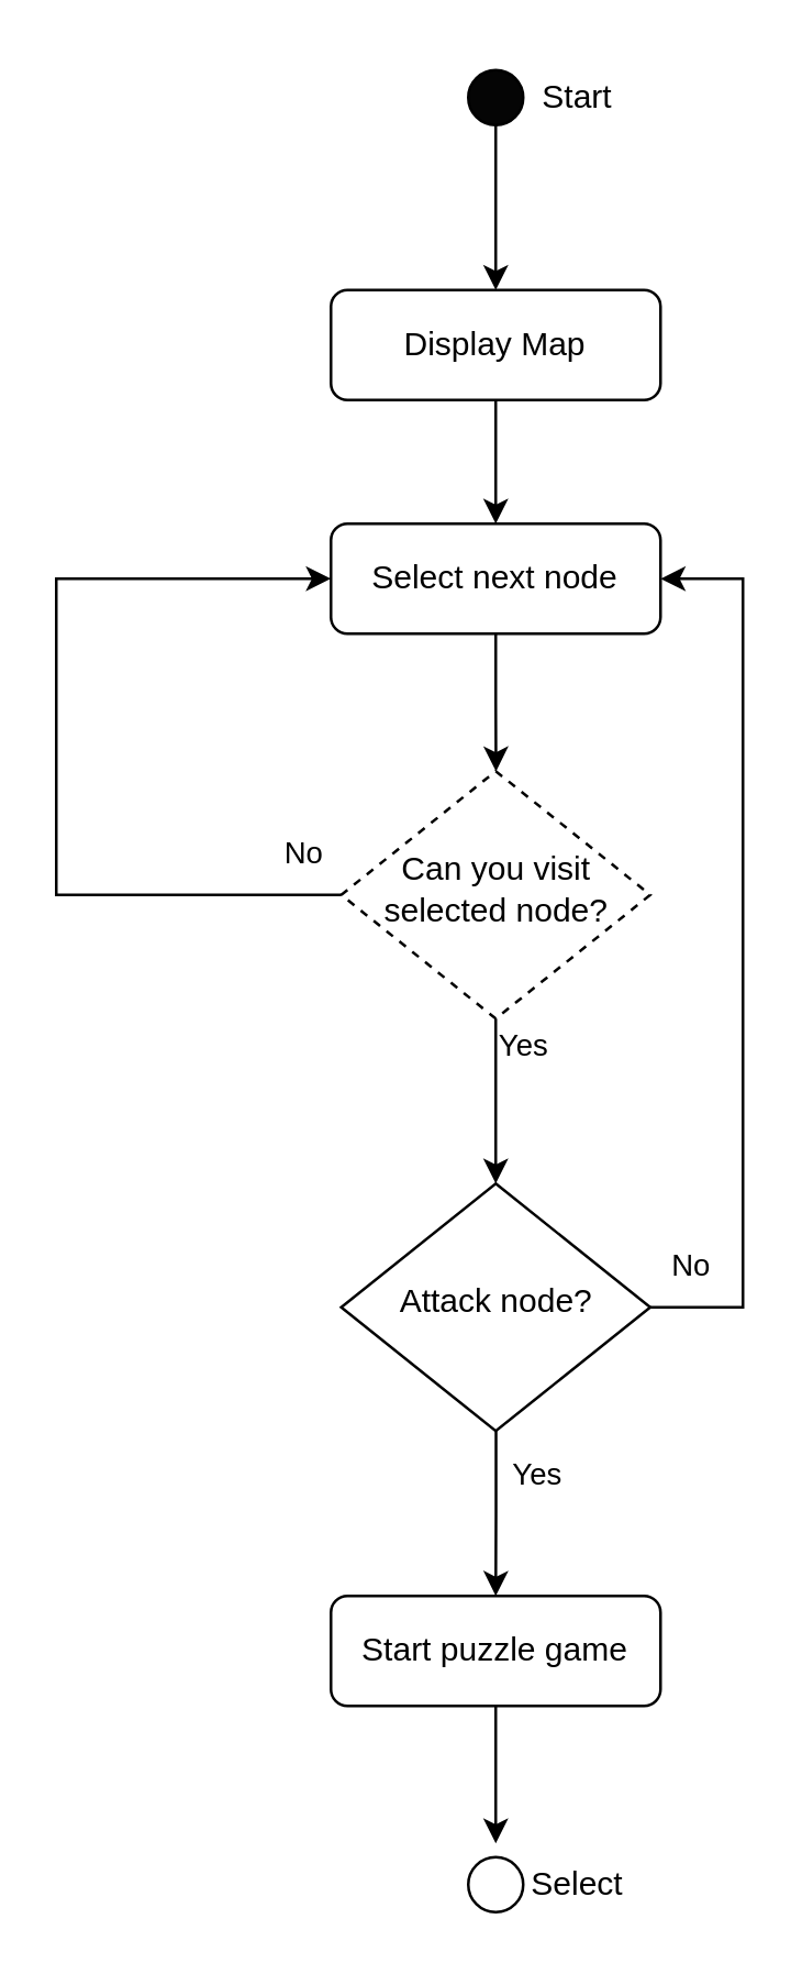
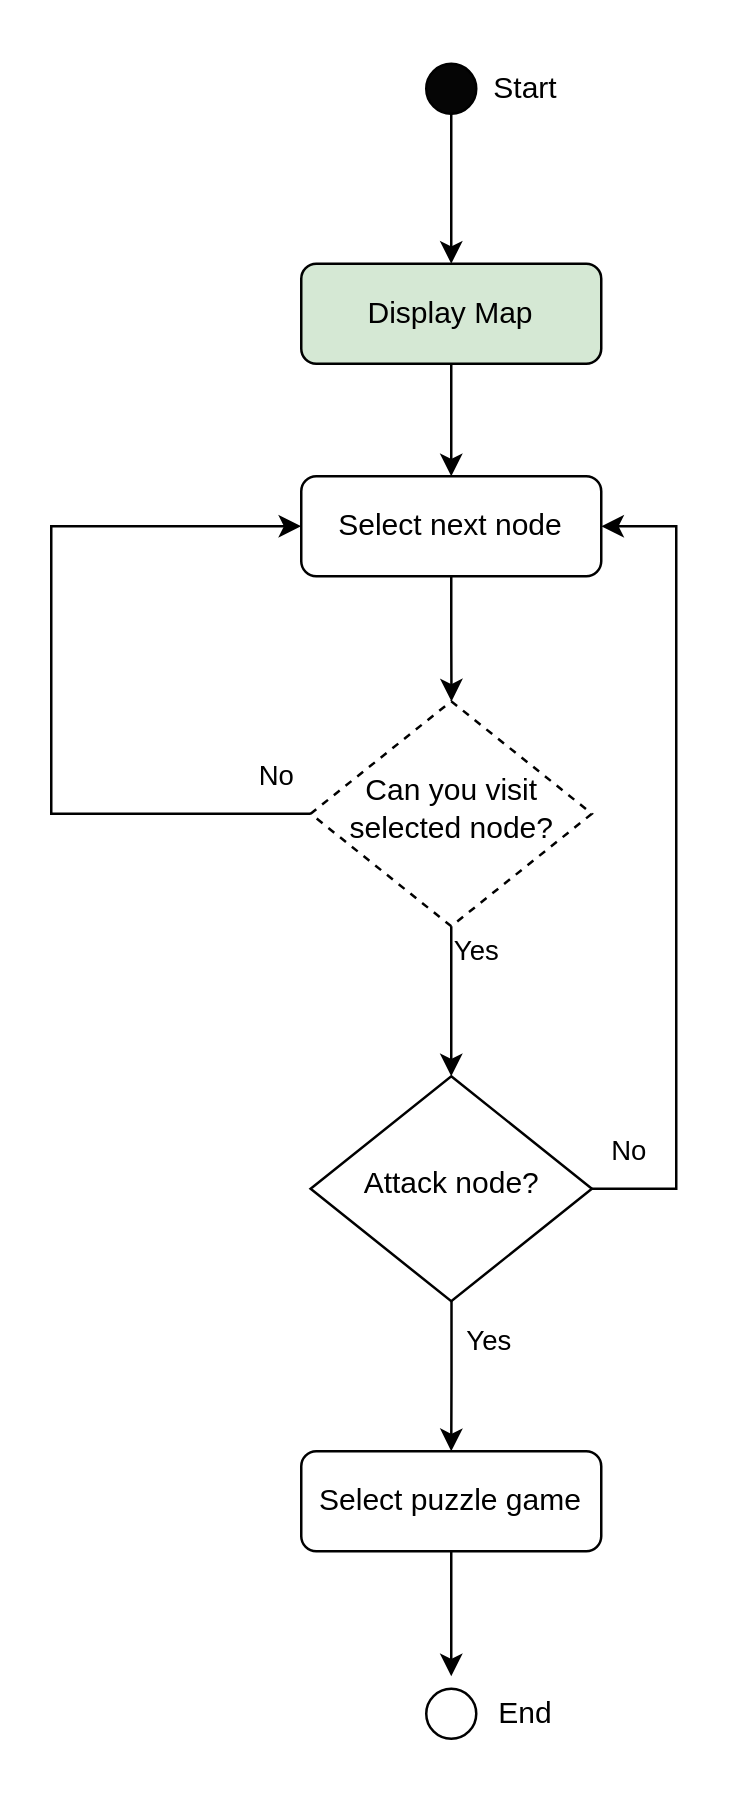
- <mxCell id="5" value="Display Map" style="rounded=1;whiteSpace=wrap;html=1;fontSize=12;glass=0;strokeWidth=1;shadow=0;" parent="1" vertex="1"><mxGeometry x="120" y="105" width="120" height="40" as="geometry" /></mxCell>
+ <mxCell id="5" value="Display Map" style="rounded=1;whiteSpace=wrap;html=1;fontSize=12;glass=0;strokeWidth=1;shadow=0;fillColor=#d5e8d4;" parent="1" vertex="1"><mxGeometry x="120" y="105" width="120" height="40" as="geometry" /></mxCell>
- <mxCell id="18" value="Start puzzle game" style="rounded=1;whiteSpace=wrap;html=1;fontSize=12;glass=0;strokeWidth=1;shadow=0;" vertex="1" parent="1"><mxGeometry x="120" y="580" width="120" height="40" as="geometry" /></mxCell>
+ <mxCell id="18" value="Select puzzle game" style="rounded=1;whiteSpace=wrap;html=1;fontSize=12;glass=0;strokeWidth=1;shadow=0;" vertex="1" parent="1"><mxGeometry x="120" y="580" width="120" height="40" as="geometry" /></mxCell>
- <mxCell id="20" value="Select" style="text;html=1;strokeColor=none;fillColor=none;align=center;verticalAlign=middle;whiteSpace=wrap;rounded=0;" vertex="1" parent="1"><mxGeometry x="180" y="670" width="60" height="30" as="geometry" /></mxCell>
+ <mxCell id="20" value="End" style="text;html=1;strokeColor=none;fillColor=none;align=center;verticalAlign=middle;whiteSpace=wrap;rounded=0;" vertex="1" parent="1"><mxGeometry x="180" y="670" width="60" height="30" as="geometry" /></mxCell>
